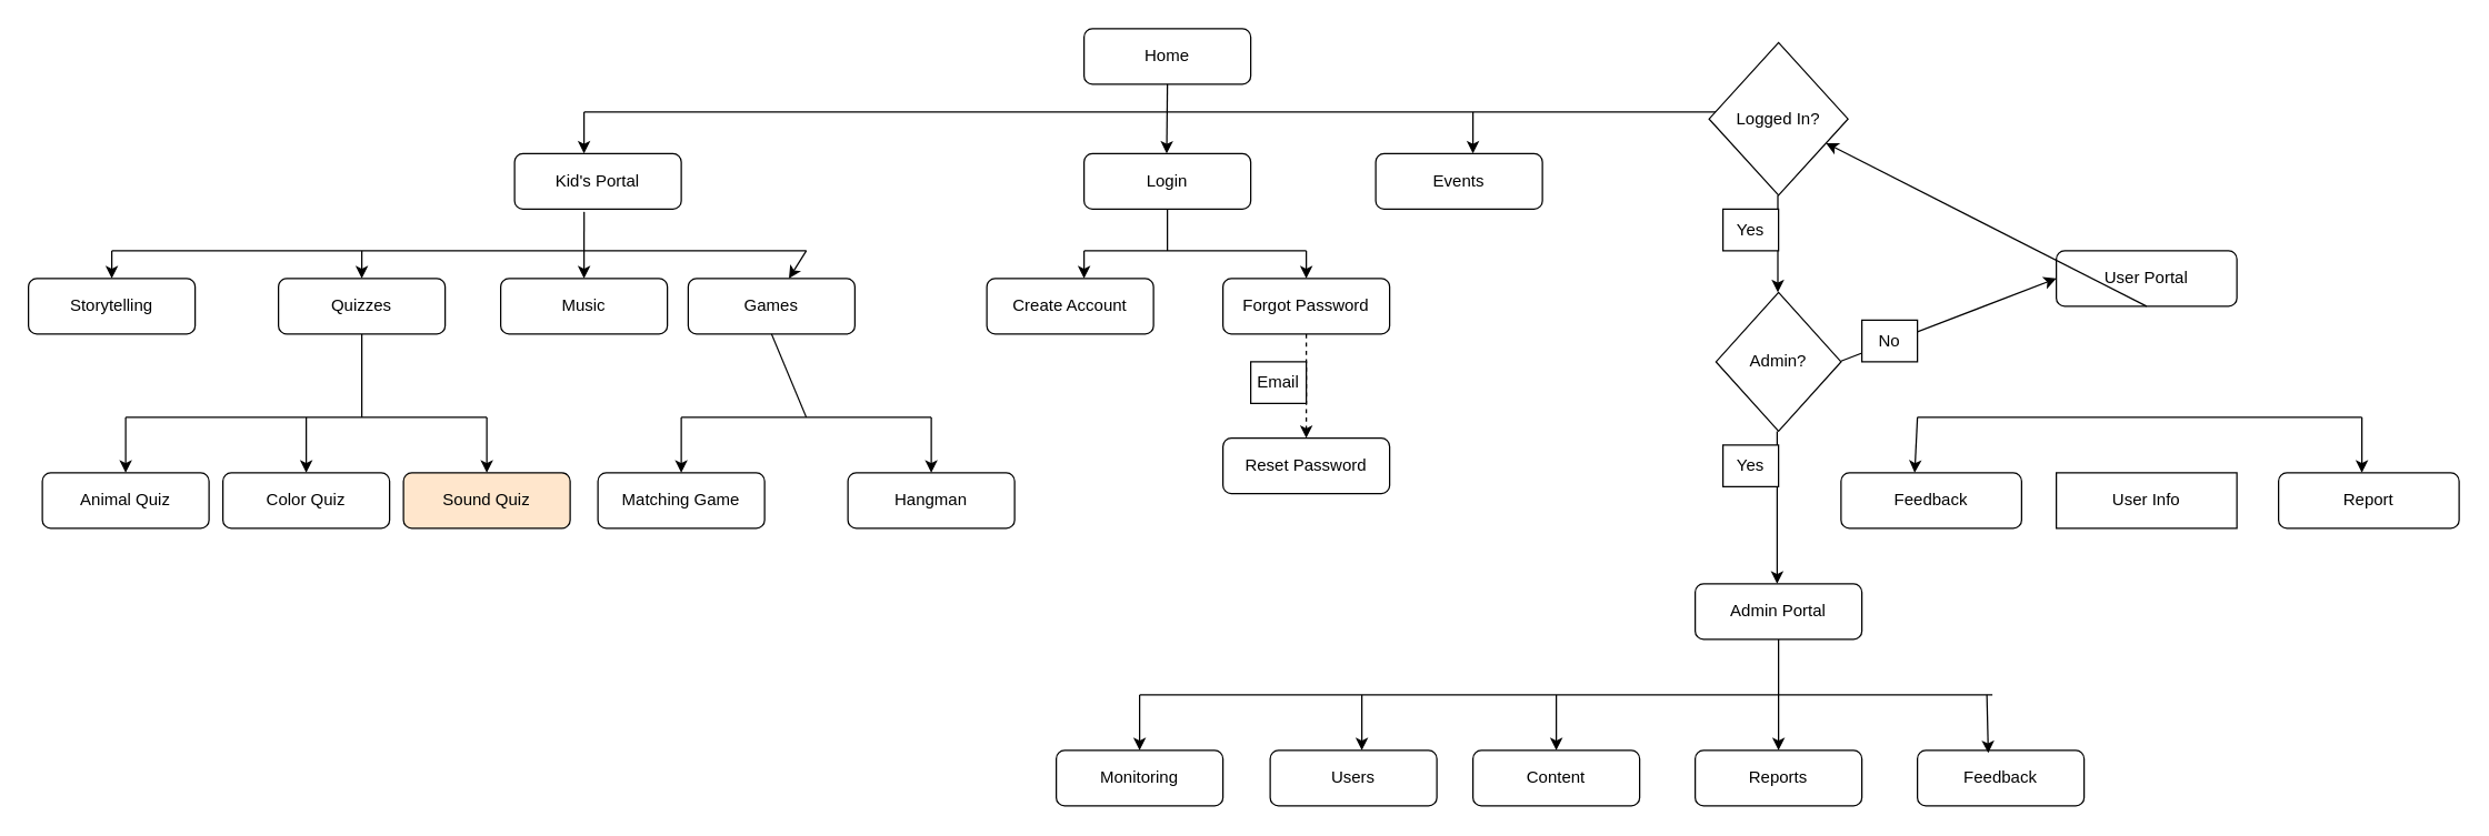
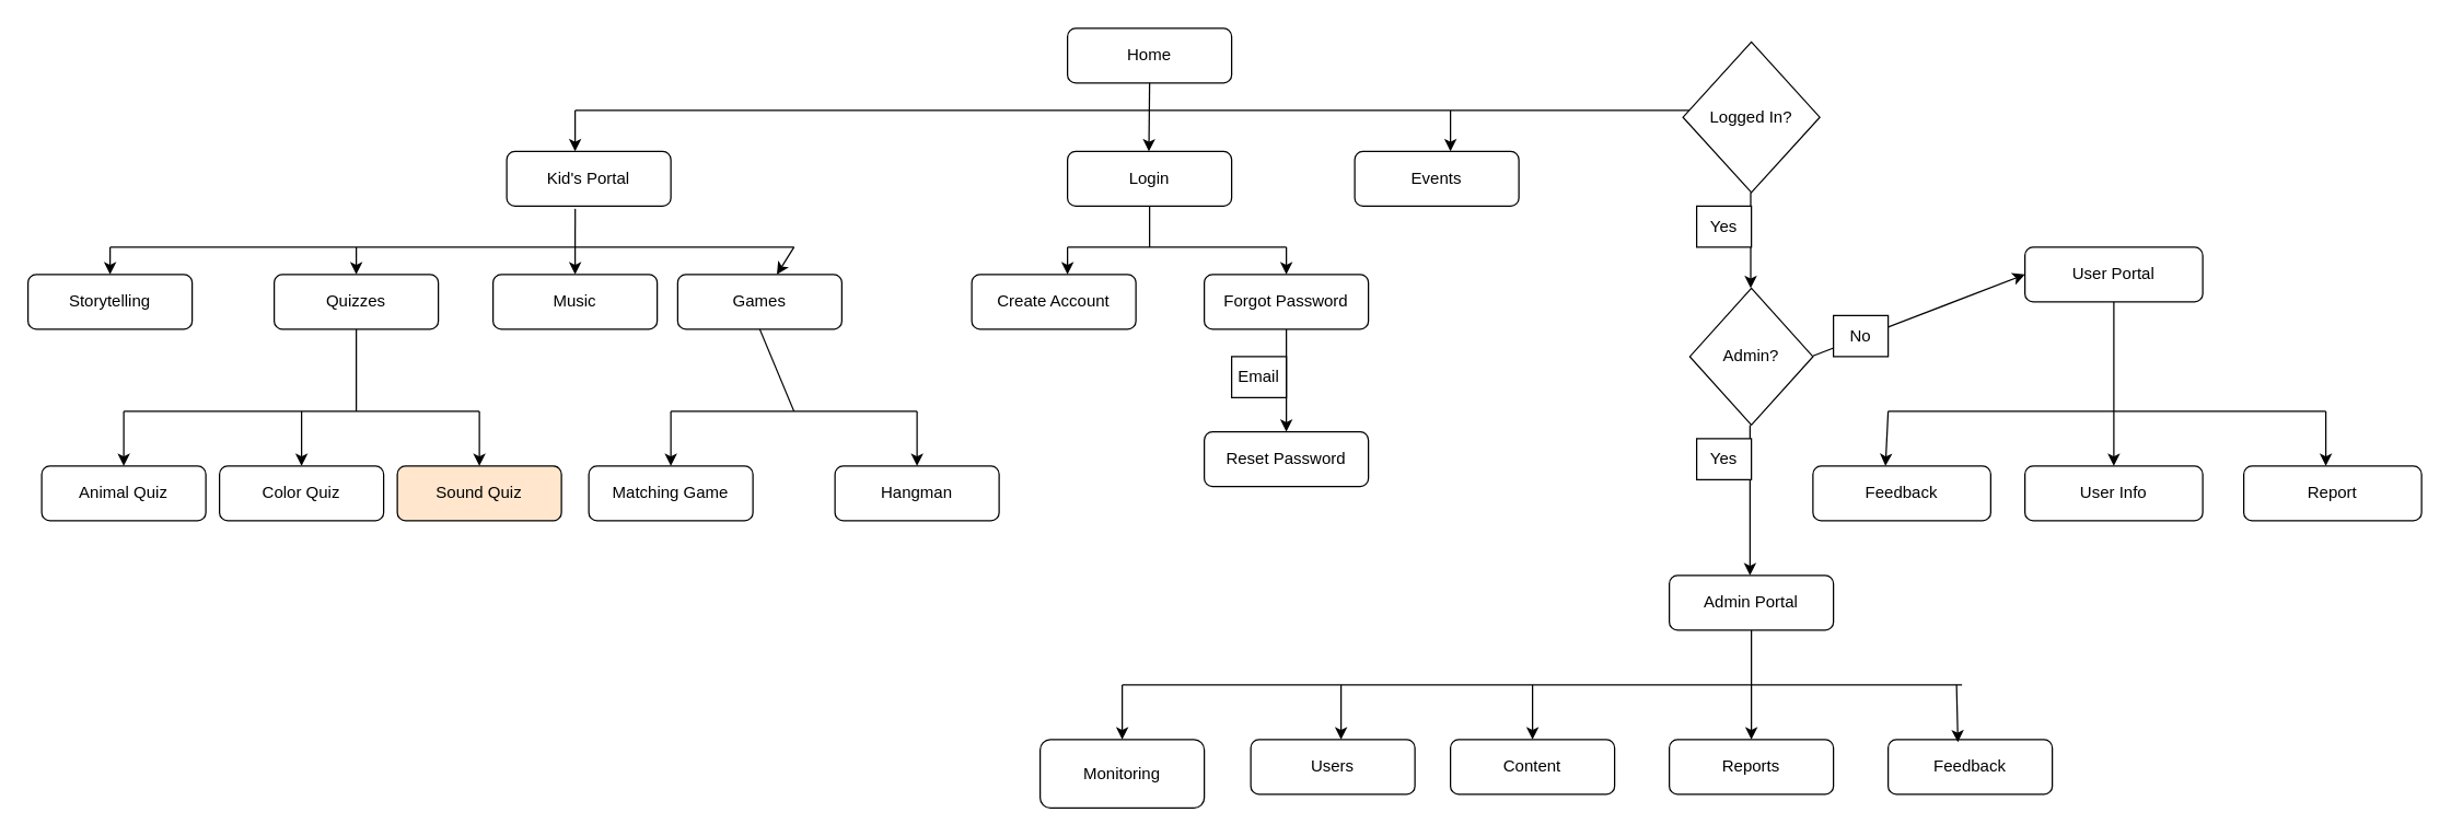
- <mxCell id="63" value="" style="endArrow=classic;html=1;rounded=0;exitX=0.5;exitY=1;exitDx=0;exitDy=0;" parent="1" source="18" target="9" edge="1"><mxGeometry width="50" height="50" relative="1" as="geometry"><mxPoint x="1510" y="400" as="sourcePoint" /><mxPoint x="1485" y="340" as="targetPoint" /></mxGeometry></mxCell>
+ <mxCell id="63" value="" style="endArrow=classic;html=1;rounded=0;exitX=0.5;exitY=1;exitDx=0;exitDy=0;entryX=0.5;entryY=0;entryDx=0;entryDy=0;" parent="1" source="18" target="65" edge="1"><mxGeometry width="50" height="50" relative="1" as="geometry"><mxPoint x="1510" y="400" as="sourcePoint" /><mxPoint x="1485" y="340" as="targetPoint" /></mxGeometry></mxCell>
- <mxCell id="27" value="" style="endArrow=classic;html=1;rounded=0;exitX=0.5;exitY=1;exitDx=0;exitDy=0;entryX=0.5;entryY=0;entryDx=0;entryDy=0;dashed=1;" parent="1" source="24" target="26" edge="1"><mxGeometry width="50" height="50" relative="1" as="geometry"><mxPoint x="840" y="310" as="sourcePoint" /><mxPoint x="890" y="260" as="targetPoint" /></mxGeometry></mxCell>
+ <mxCell id="27" value="" style="endArrow=classic;html=1;rounded=0;exitX=0.5;exitY=1;exitDx=0;exitDy=0;entryX=0.5;entryY=0;entryDx=0;entryDy=0;" parent="1" source="24" target="26" edge="1"><mxGeometry width="50" height="50" relative="1" as="geometry"><mxPoint x="840" y="310" as="sourcePoint" /><mxPoint x="890" y="260" as="targetPoint" /></mxGeometry></mxCell>
- <mxCell id="65" value="User Info" style="whiteSpace=wrap;html=1;fontSize=12;glass=0;strokeWidth=1;shadow=0;rounded=0;" parent="1" vertex="1"><mxGeometry x="1480" y="340" width="130" height="40" as="geometry" /></mxCell>
+ <mxCell id="65" value="User Info" style="rounded=1;whiteSpace=wrap;html=1;fontSize=12;glass=0;strokeWidth=1;shadow=0;" parent="1" vertex="1"><mxGeometry x="1480" y="340" width="130" height="40" as="geometry" /></mxCell>
- <mxCell id="60" value="Monitoring" style="rounded=1;whiteSpace=wrap;html=1;fontSize=12;glass=0;strokeWidth=1;shadow=0;" parent="1" vertex="1"><mxGeometry x="760" y="540" width="120" height="40" as="geometry" /></mxCell>
+ <mxCell id="60" value="Monitoring" style="rounded=1;whiteSpace=wrap;html=1;fontSize=12;glass=0;strokeWidth=1;shadow=0;" parent="1" vertex="1"><mxGeometry x="760" y="540" width="120" height="50" as="geometry" /></mxCell>
